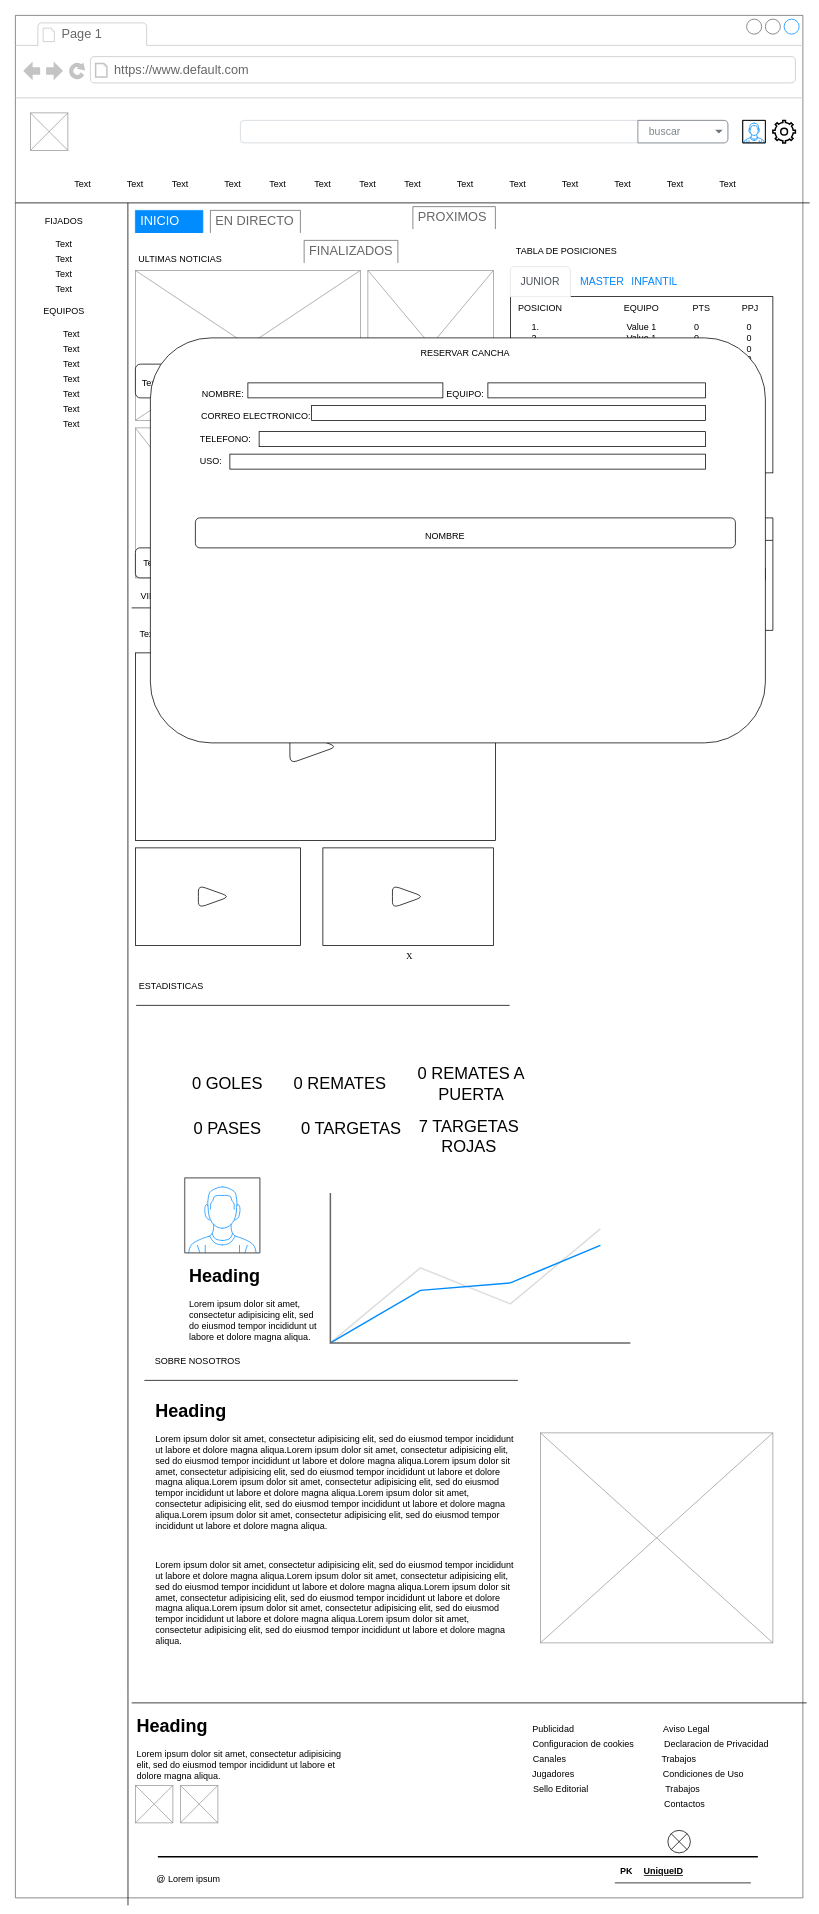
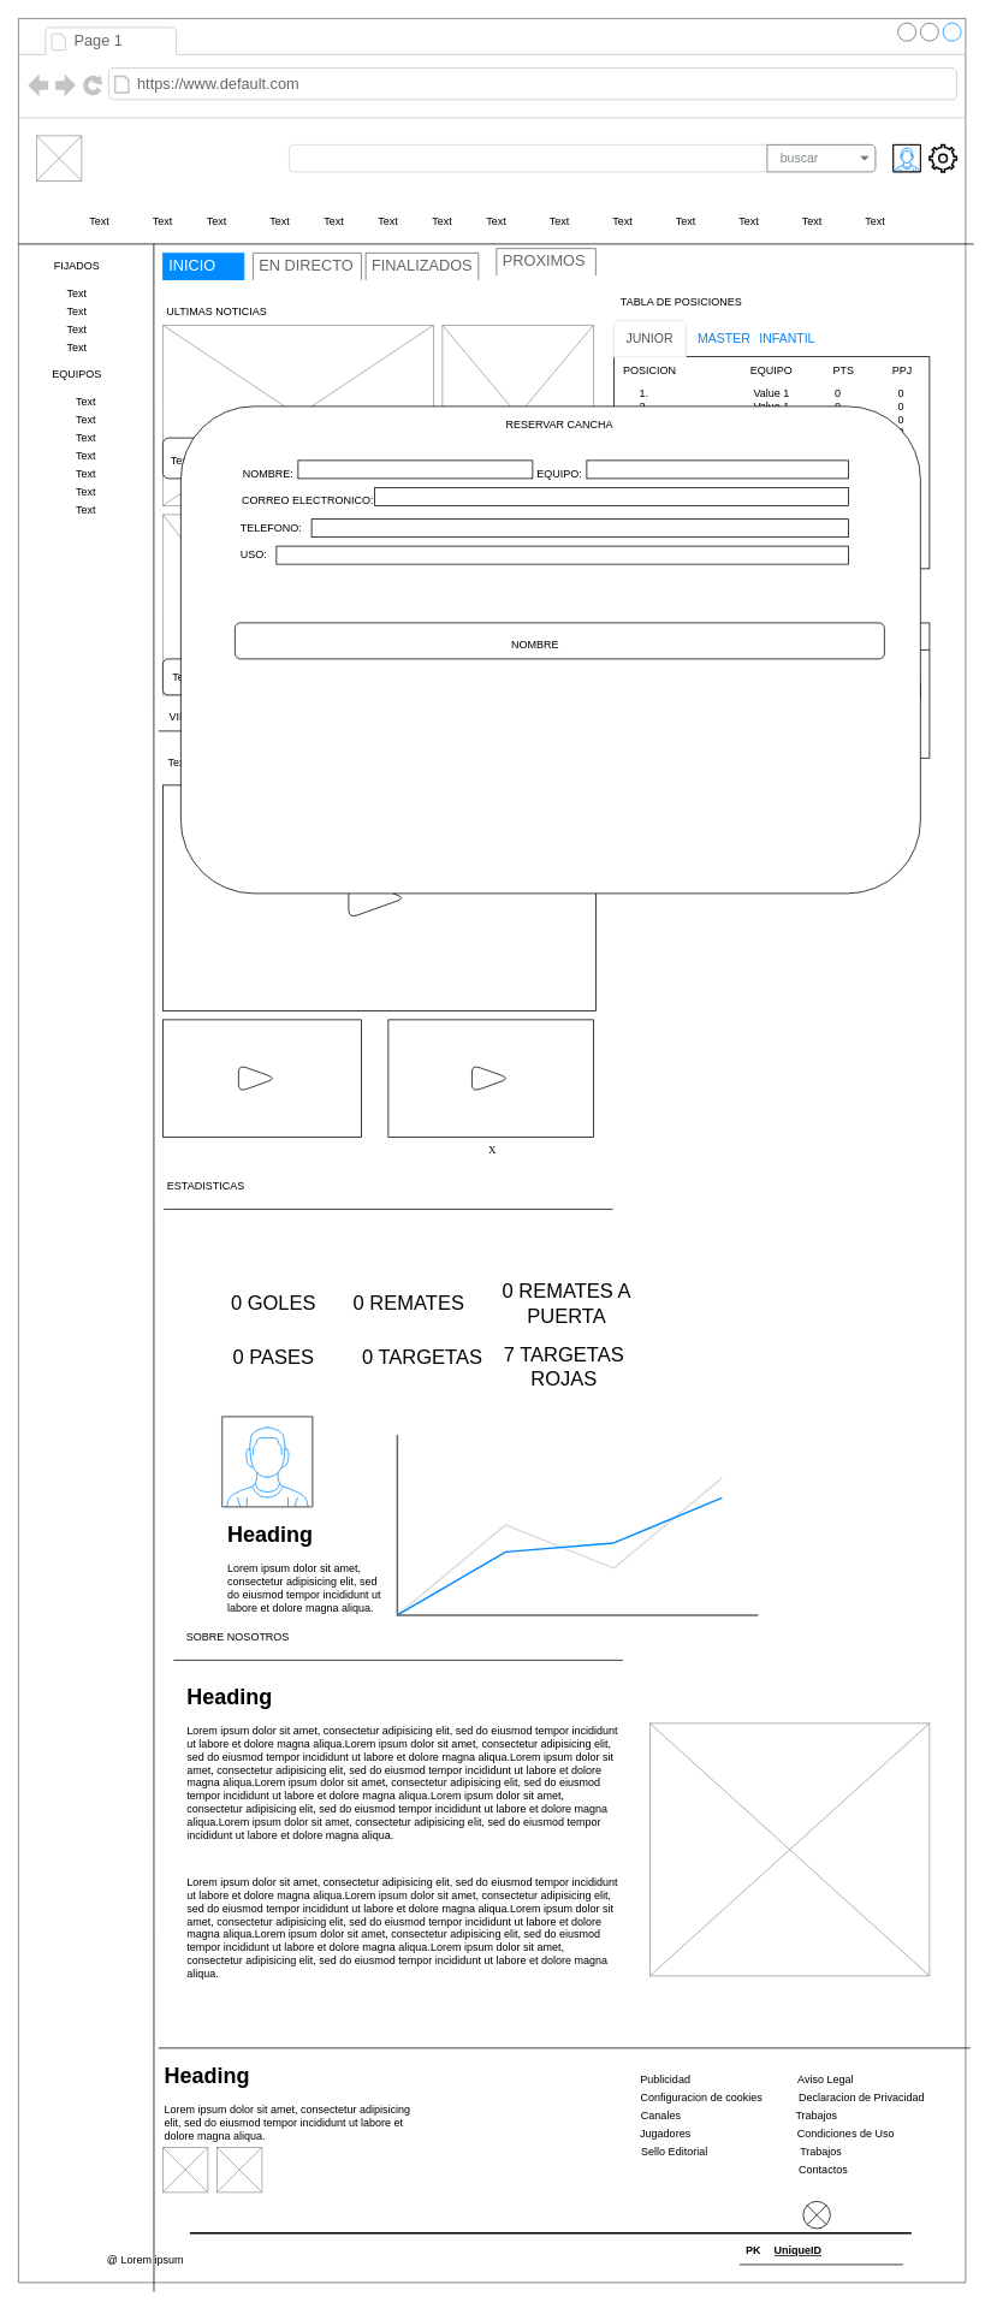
- <mxCell id="42" value="FINALIZADOS" style="strokeWidth=1;shadow=0;dashed=0;align=center;html=1;shape=mxgraph.mockup.forms.uRect;fontSize=17;fontColor=#666666;align=left;spacingLeft=5;strokeColor=#666666;" parent="2" vertex="1"><mxGeometry x="385" y="300" width="125" height="30" as="geometry" /></mxCell>
+ <mxCell id="42" value="FINALIZADOS" style="strokeWidth=1;shadow=0;dashed=0;align=center;html=1;shape=mxgraph.mockup.forms.uRect;fontSize=17;fontColor=#666666;align=left;spacingLeft=5;strokeColor=#666666;" parent="2" vertex="1"><mxGeometry x="385" y="260" width="125" height="30" as="geometry" /></mxCell>
- <mxCell id="107" value="&lt;span style=&quot;text-align: left;&quot;&gt;@ Lorem ipsum&amp;nbsp;&lt;/span&gt;" style="text;html=1;align=center;verticalAlign=middle;whiteSpace=wrap;rounded=0;" parent="2" vertex="1"><mxGeometry x="185" y="2470" width="95" height="30" as="geometry" /></mxCell>
+ <mxCell id="107" value="&lt;span style=&quot;text-align: left;&quot;&gt;@ Lorem ipsum&amp;nbsp;&lt;/span&gt;" style="text;html=1;align=center;verticalAlign=middle;whiteSpace=wrap;rounded=0;" parent="2" vertex="1"><mxGeometry x="95" y="2470" width="95" height="30" as="geometry" /></mxCell>
